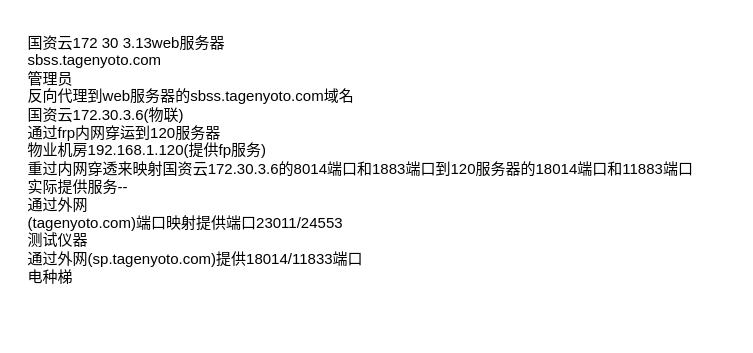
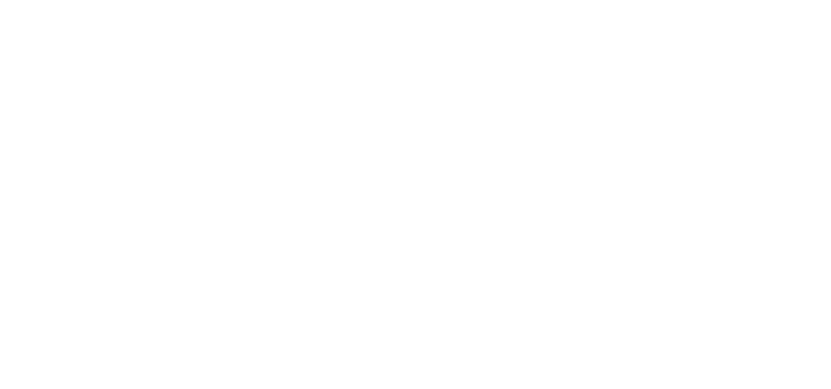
- <mxCell id="2" value="国资云172 30 3.13web服务器&#10;sbss.tagenyoto.com&#10;管理员&#10;反向代理到web服务器的sbss.tagenyoto.com域名&#10;国资云172.30.3.6(物联)&#10;通过frp内网穿运到120服务器&#10;物业机房192.168.1.120(提供fp服务)&#10;重过内网穿透来映射国资云172.30.3.6的8014端口和1883端口到120服务器的18014端口和11883端口&#10;实际提供服务--&#10;通过外网&#10;(tagenyoto.com)端口映射提供端口23011/24553&#10;测试仪器&#10;通过外网(sp.tagenyoto.com)提供18014/11833端口&#10;电种梯" style="text;whiteSpace=wrap;" parent="1" vertex="1"><mxGeometry x="20" y="20" width="560" height="240" as="geometry" /></mxCell>
